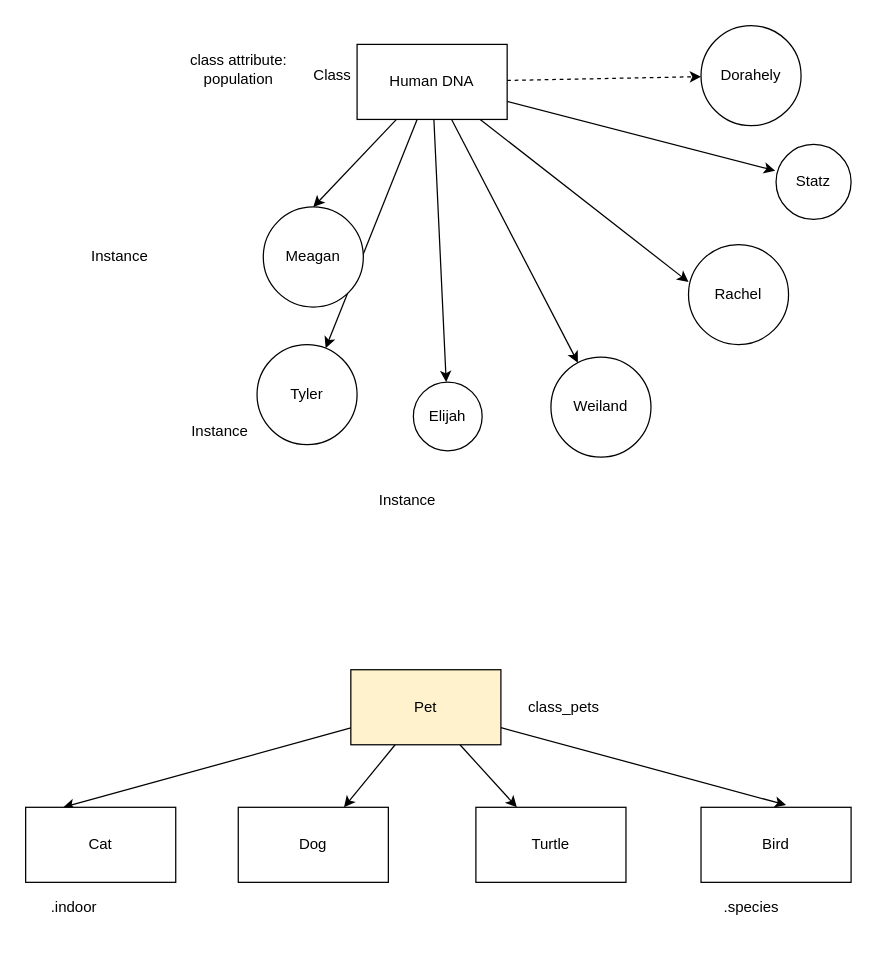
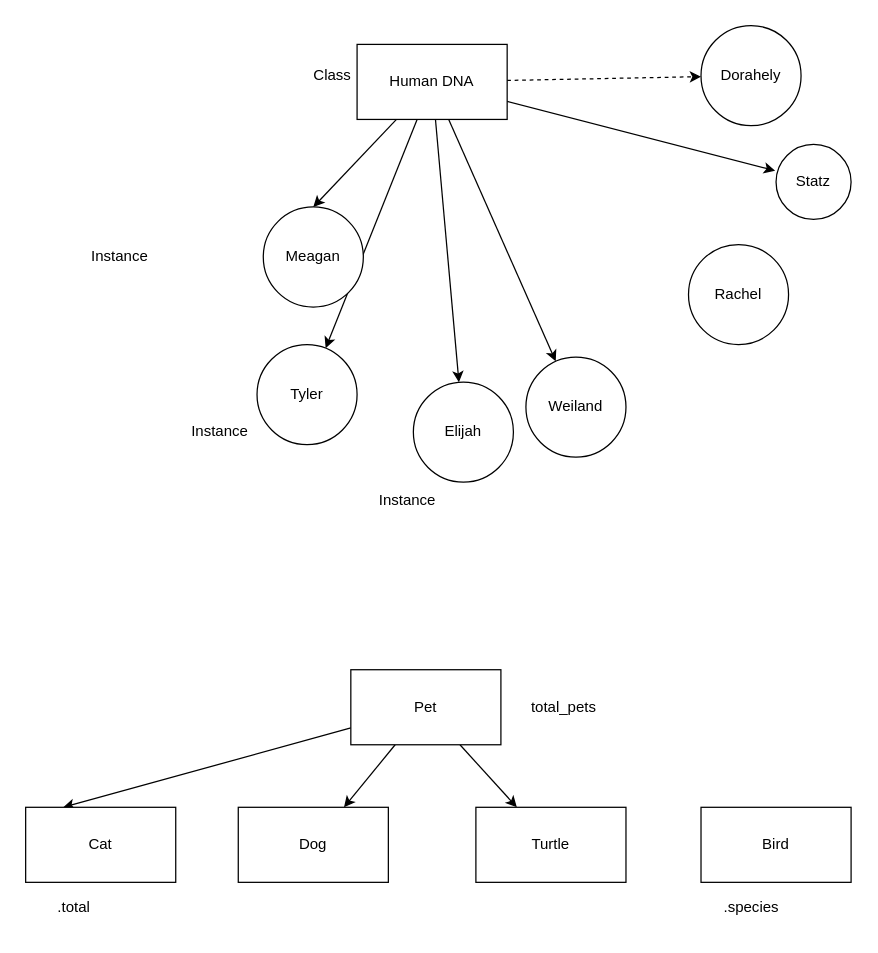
- <mxCell id="26" value="class attribute:&lt;br&gt;population" style="text;html=1;align=center;verticalAlign=middle;resizable=0;points=[];autosize=1;strokeColor=none;fillColor=none;" vertex="1" parent="1"><mxGeometry x="140" y="35" width="100" height="40" as="geometry" /></mxCell>
- <mxCell id="7" style="edgeStyle=none;html=1;entryX=0;entryY=0.375;entryDx=0;entryDy=0;entryPerimeter=0;" parent="1" source="9" target="15" edge="1"><mxGeometry relative="1" as="geometry" /></mxCell>
- <mxCell id="13" value="Weiland" style="ellipse;whiteSpace=wrap;html=1;" parent="1" vertex="1"><mxGeometry x="440" y="285" width="80" height="80" as="geometry" /></mxCell>
+ <mxCell id="13" value="Weiland" style="ellipse;whiteSpace=wrap;html=1;" parent="1" vertex="1"><mxGeometry x="420" y="285" width="80" height="80" as="geometry" /></mxCell>
- <mxCell id="12" value="Elijah" style="ellipse;whiteSpace=wrap;html=1;" parent="1" vertex="1"><mxGeometry x="330" y="305" width="55" height="55" as="geometry" /></mxCell>
+ <mxCell id="12" value="Elijah" style="ellipse;whiteSpace=wrap;html=1;" parent="1" vertex="1"><mxGeometry x="330" y="305" width="80" height="80" as="geometry" /></mxCell>
- <mxCell id="25" value="Pet" style="whiteSpace=wrap;html=1;fillColor=#fff2cc;" parent="1" vertex="1"><mxGeometry x="280" y="535" width="120" height="60" as="geometry" /></mxCell>
+ <mxCell id="25" value="Pet" style="whiteSpace=wrap;html=1;" parent="1" vertex="1"><mxGeometry x="280" y="535" width="120" height="60" as="geometry" /></mxCell>
- <mxCell id="27" value="class_pets" style="text;html=1;align=center;verticalAlign=middle;resizable=0;points=[];autosize=1;strokeColor=none;fillColor=none;" vertex="1" parent="1"><mxGeometry x="410" y="550" width="80" height="30" as="geometry" /></mxCell>
+ <mxCell id="27" value="total_pets" style="text;html=1;align=center;verticalAlign=middle;resizable=0;points=[];autosize=1;strokeColor=none;fillColor=none;" vertex="1" parent="1"><mxGeometry x="410" y="550" width="80" height="30" as="geometry" /></mxCell>
- <mxCell id="24" style="edgeStyle=none;html=1;entryX=0.567;entryY=-0.03;entryDx=0;entryDy=0;entryPerimeter=0;" edge="1" parent="1" source="25" target="31"><mxGeometry relative="1" as="geometry" /></mxCell>
- <mxCell id="32" value=".indoor&amp;nbsp;" style="text;html=1;align=center;verticalAlign=middle;resizable=0;points=[];autosize=1;strokeColor=none;fillColor=none;" vertex="1" parent="1"><mxGeometry x="30" y="710" width="60" height="30" as="geometry" /></mxCell>
+ <mxCell id="32" value=".total&amp;nbsp;" style="text;html=1;align=center;verticalAlign=middle;resizable=0;points=[];autosize=1;strokeColor=none;fillColor=none;" vertex="1" parent="1"><mxGeometry x="30" y="710" width="60" height="30" as="geometry" /></mxCell>
